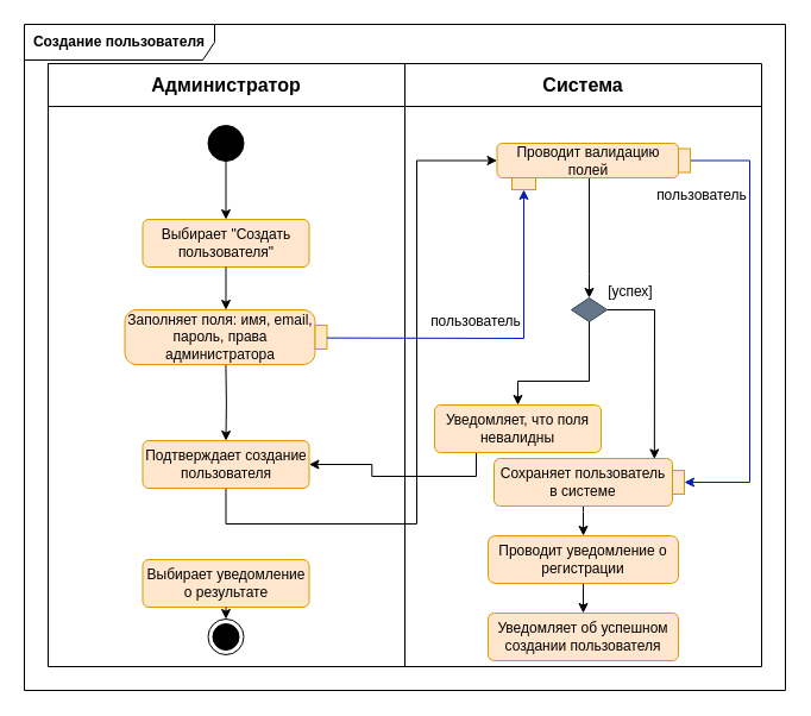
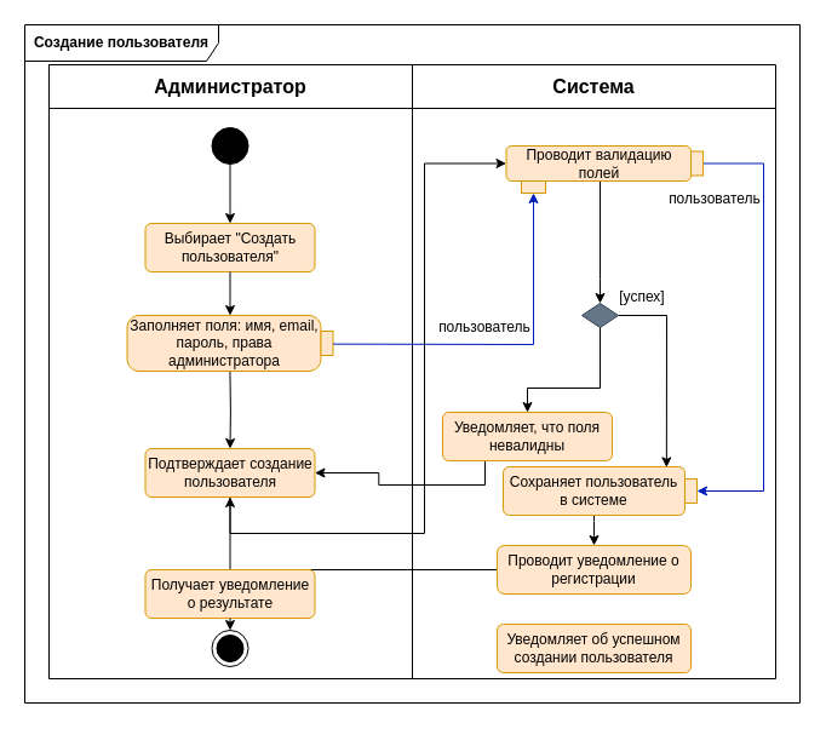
- <mxCell id="34" value="Выбирает уведомление о результате" style="html=1;align=center;verticalAlign=middle;rounded=1;absoluteArcSize=1;arcSize=10;dashed=0;whiteSpace=wrap;fillColor=#ffe6cc;strokeColor=#d79b00;" parent="2" vertex="1"><mxGeometry x="99.5" y="450" width="140" height="40" as="geometry" /></mxCell>
+ <mxCell id="34" value="Получает уведомление о результате" style="html=1;align=center;verticalAlign=middle;rounded=1;absoluteArcSize=1;arcSize=10;dashed=0;whiteSpace=wrap;fillColor=#ffe6cc;strokeColor=#d79b00;" parent="2" vertex="1"><mxGeometry x="99.5" y="450" width="140" height="40" as="geometry" /></mxCell>
- <mxCell id="21" style="edgeStyle=orthogonalEdgeStyle;rounded=0;orthogonalLoop=1;jettySize=auto;html=1;entryX=0.5;entryY=0;entryDx=0;entryDy=0;" edge="1" parent="2" source="22" target="39"><mxGeometry relative="1" as="geometry" /></mxCell>
+ <mxCell id="21" style="edgeStyle=orthogonalEdgeStyle;rounded=0;orthogonalLoop=1;jettySize=auto;html=1;" edge="1" parent="2" source="22" target="33"><mxGeometry relative="1" as="geometry" /></mxCell>
